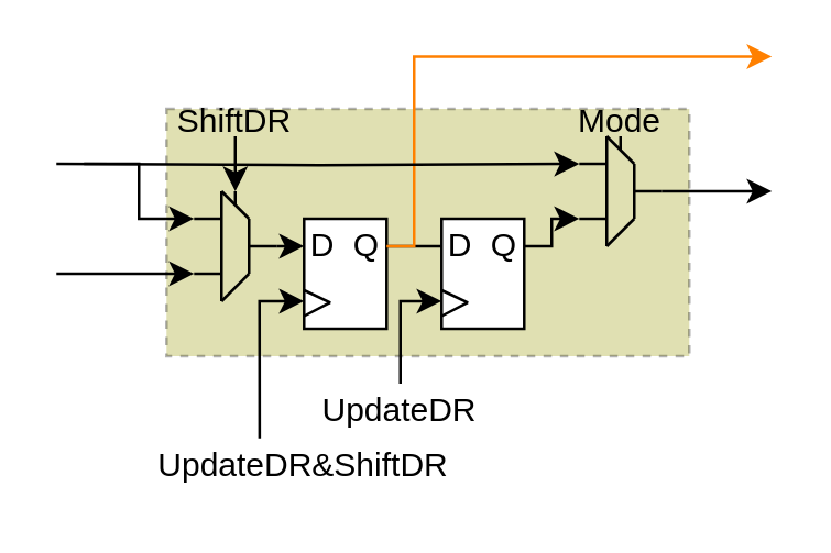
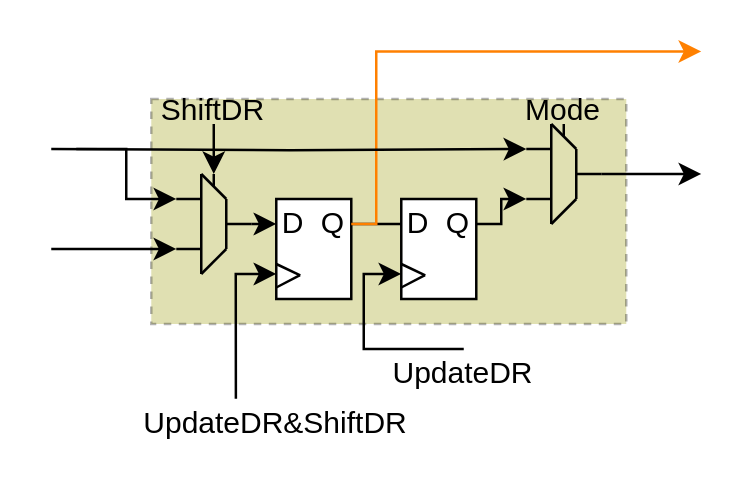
- <mxCell id="44" value="UpdateDR" style="text;strokeColor=none;align=center;fillColor=none;html=1;verticalAlign=middle;whiteSpace=wrap;rounded=0;" parent="1" vertex="1"><mxGeometry x="125" y="139" width="40" height="20" as="geometry" /></mxCell>
+ <mxCell id="44" value="UpdateDR" style="text;strokeColor=none;align=center;fillColor=none;html=1;verticalAlign=middle;whiteSpace=wrap;rounded=0;" parent="1" vertex="1"><mxGeometry x="165" y="139" width="40" height="20" as="geometry" /></mxCell>
